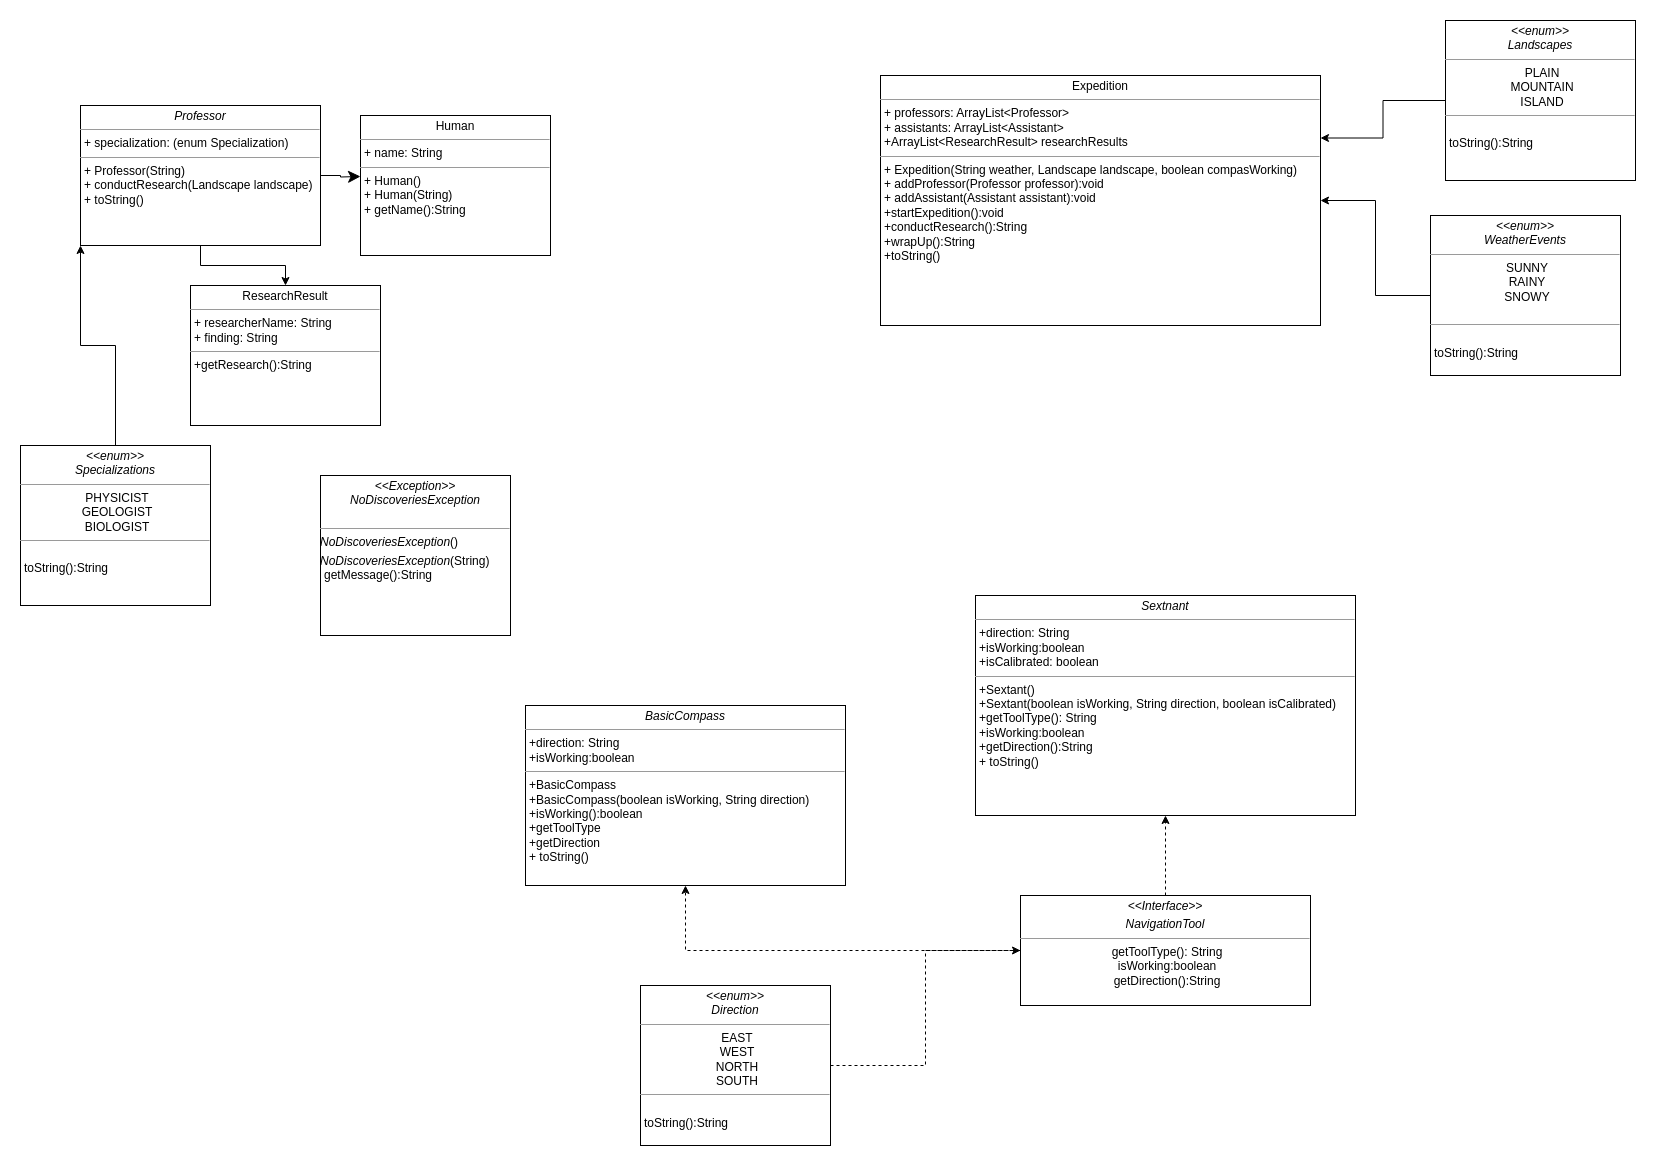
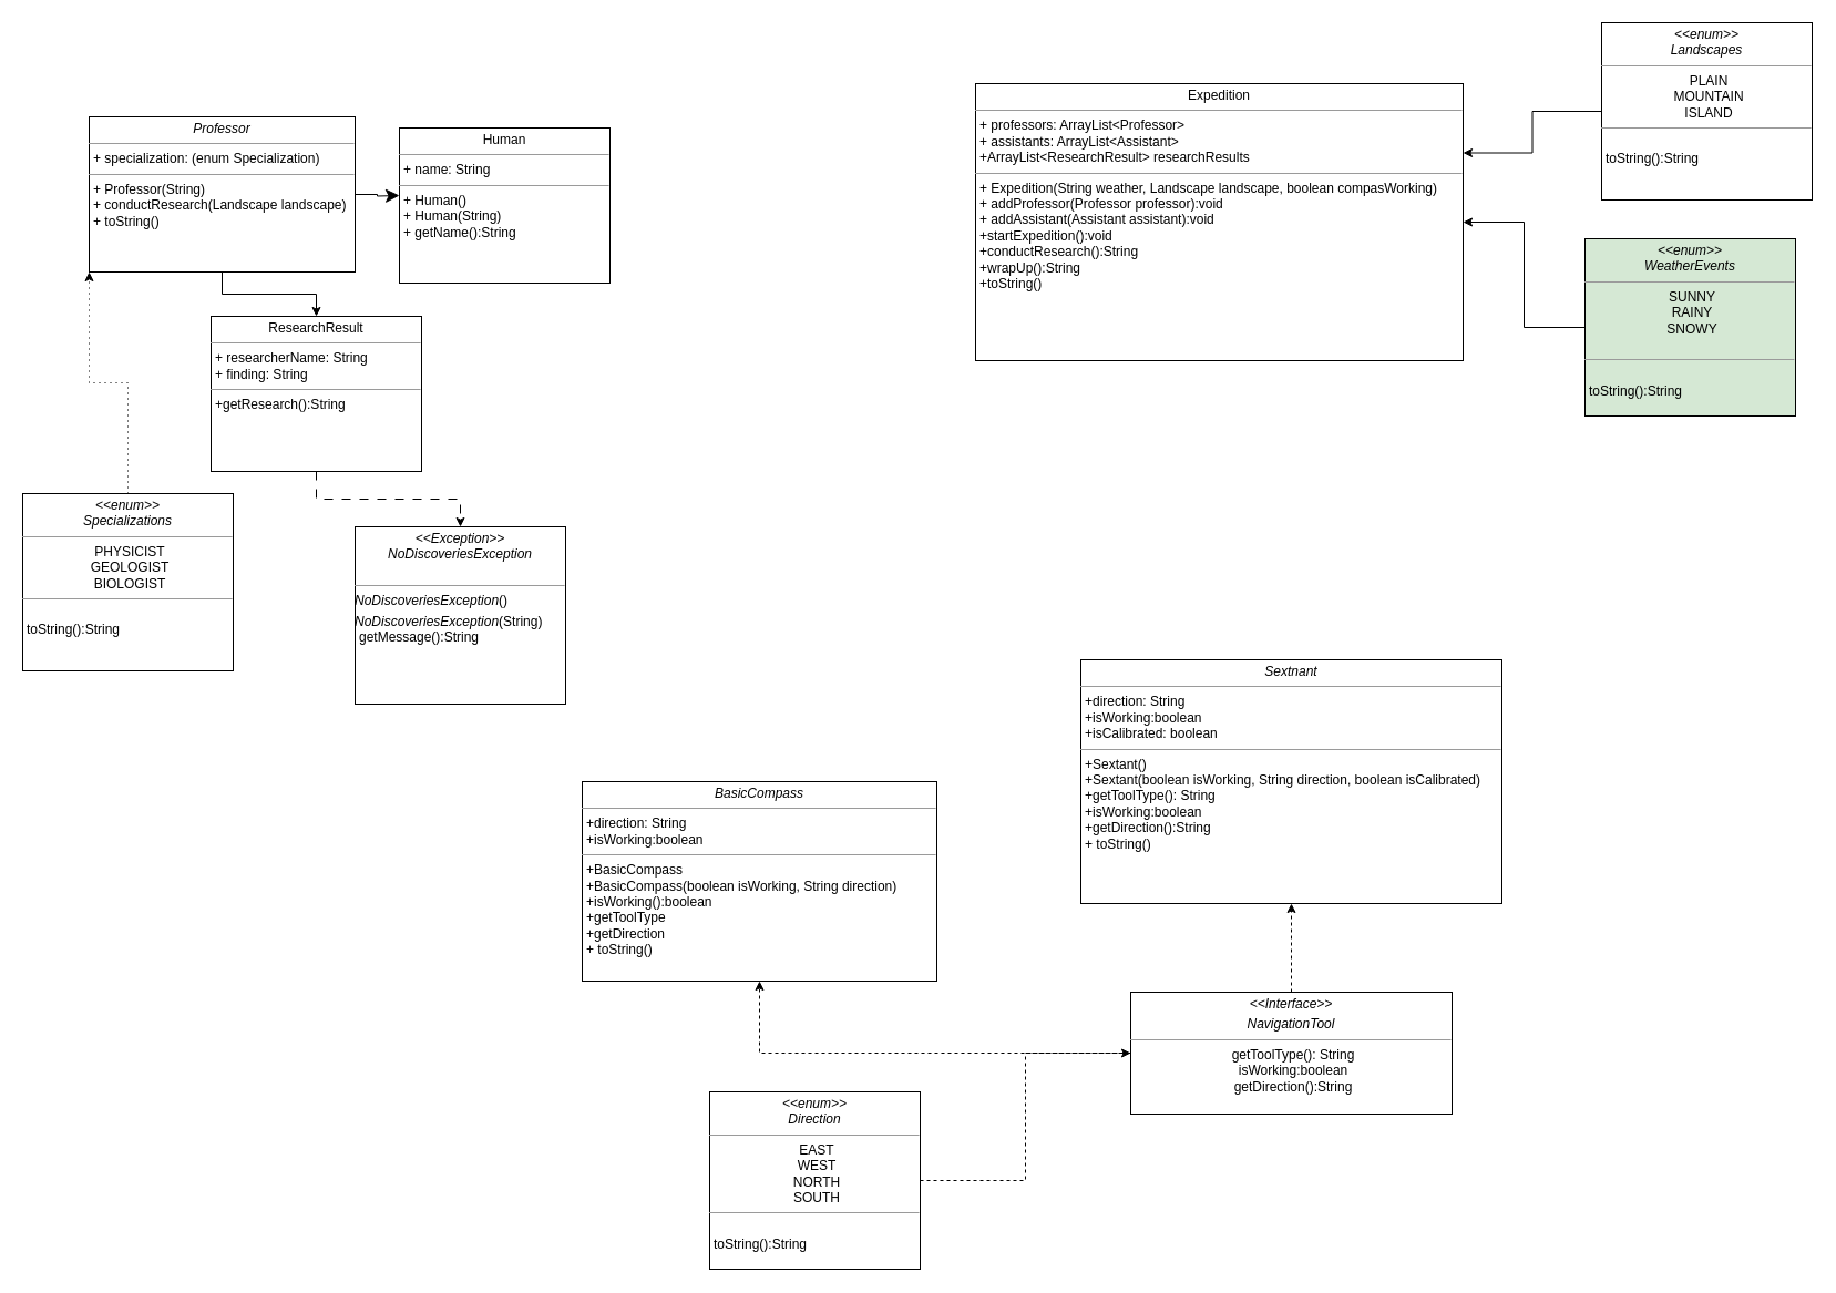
- <mxCell id="9" value="&lt;p style=&quot;margin:0px;margin-top:4px;text-align:center;&quot;&gt;&lt;i&gt;&amp;lt;&amp;lt;enum&amp;gt;&amp;gt;&lt;br&gt;WeatherEvents&lt;/i&gt;&lt;/p&gt;&lt;hr size=&quot;1&quot;&gt;&lt;p style=&quot;text-align: center; margin: 0px 0px 0px 4px;&quot;&gt;SUNNY&lt;br&gt;RAINY&lt;br&gt;SNOWY&lt;br&gt;&lt;br&gt;&lt;/p&gt;&lt;hr size=&quot;1&quot;&gt;&lt;p style=&quot;margin:0px;margin-left:4px;&quot;&gt;&lt;br&gt;toString():String&lt;/p&gt;" style="verticalAlign=top;align=left;overflow=fill;fontSize=12;fontFamily=Helvetica;html=1;rounded=0;shadow=0;comic=0;labelBackgroundColor=none;strokeWidth=1" parent="1" vertex="1"><mxGeometry x="1430" y="215" width="190" height="160" as="geometry" /></mxCell>
+ <mxCell id="9" value="&lt;p style=&quot;margin:0px;margin-top:4px;text-align:center;&quot;&gt;&lt;i&gt;&amp;lt;&amp;lt;enum&amp;gt;&amp;gt;&lt;br&gt;WeatherEvents&lt;/i&gt;&lt;/p&gt;&lt;hr size=&quot;1&quot;&gt;&lt;p style=&quot;text-align: center; margin: 0px 0px 0px 4px;&quot;&gt;SUNNY&lt;br&gt;RAINY&lt;br&gt;SNOWY&lt;br&gt;&lt;br&gt;&lt;/p&gt;&lt;hr size=&quot;1&quot;&gt;&lt;p style=&quot;margin:0px;margin-left:4px;&quot;&gt;&lt;br&gt;toString():String&lt;/p&gt;" style="verticalAlign=top;align=left;overflow=fill;fontSize=12;fontFamily=Helvetica;html=1;rounded=0;shadow=0;comic=0;labelBackgroundColor=none;strokeWidth=1;fillColor=#d5e8d4;" parent="1" vertex="1"><mxGeometry x="1430" y="215" width="190" height="160" as="geometry" /></mxCell>
- <mxCell id="10" style="edgeStyle=orthogonalEdgeStyle;rounded=0;orthogonalLoop=1;jettySize=auto;html=1;entryX=0;entryY=1;entryDx=0;entryDy=0;dashed=0;dashPattern=1 4;" parent="1" source="11" target="4" edge="1"><mxGeometry relative="1" as="geometry" /></mxCell>
+ <mxCell id="10" style="edgeStyle=orthogonalEdgeStyle;rounded=0;orthogonalLoop=1;jettySize=auto;html=1;entryX=0;entryY=1;entryDx=0;entryDy=0;dashed=1;dashPattern=1 4;" parent="1" source="11" target="4" edge="1"><mxGeometry relative="1" as="geometry" /></mxCell>
+ <mxCell id="16" style="edgeStyle=orthogonalEdgeStyle;rounded=0;orthogonalLoop=1;jettySize=auto;html=1;entryX=0.5;entryY=0;entryDx=0;entryDy=0;dashed=1;dashPattern=8 8;" parent="1" source="17" target="18" edge="1"><mxGeometry relative="1" as="geometry" /></mxCell>
